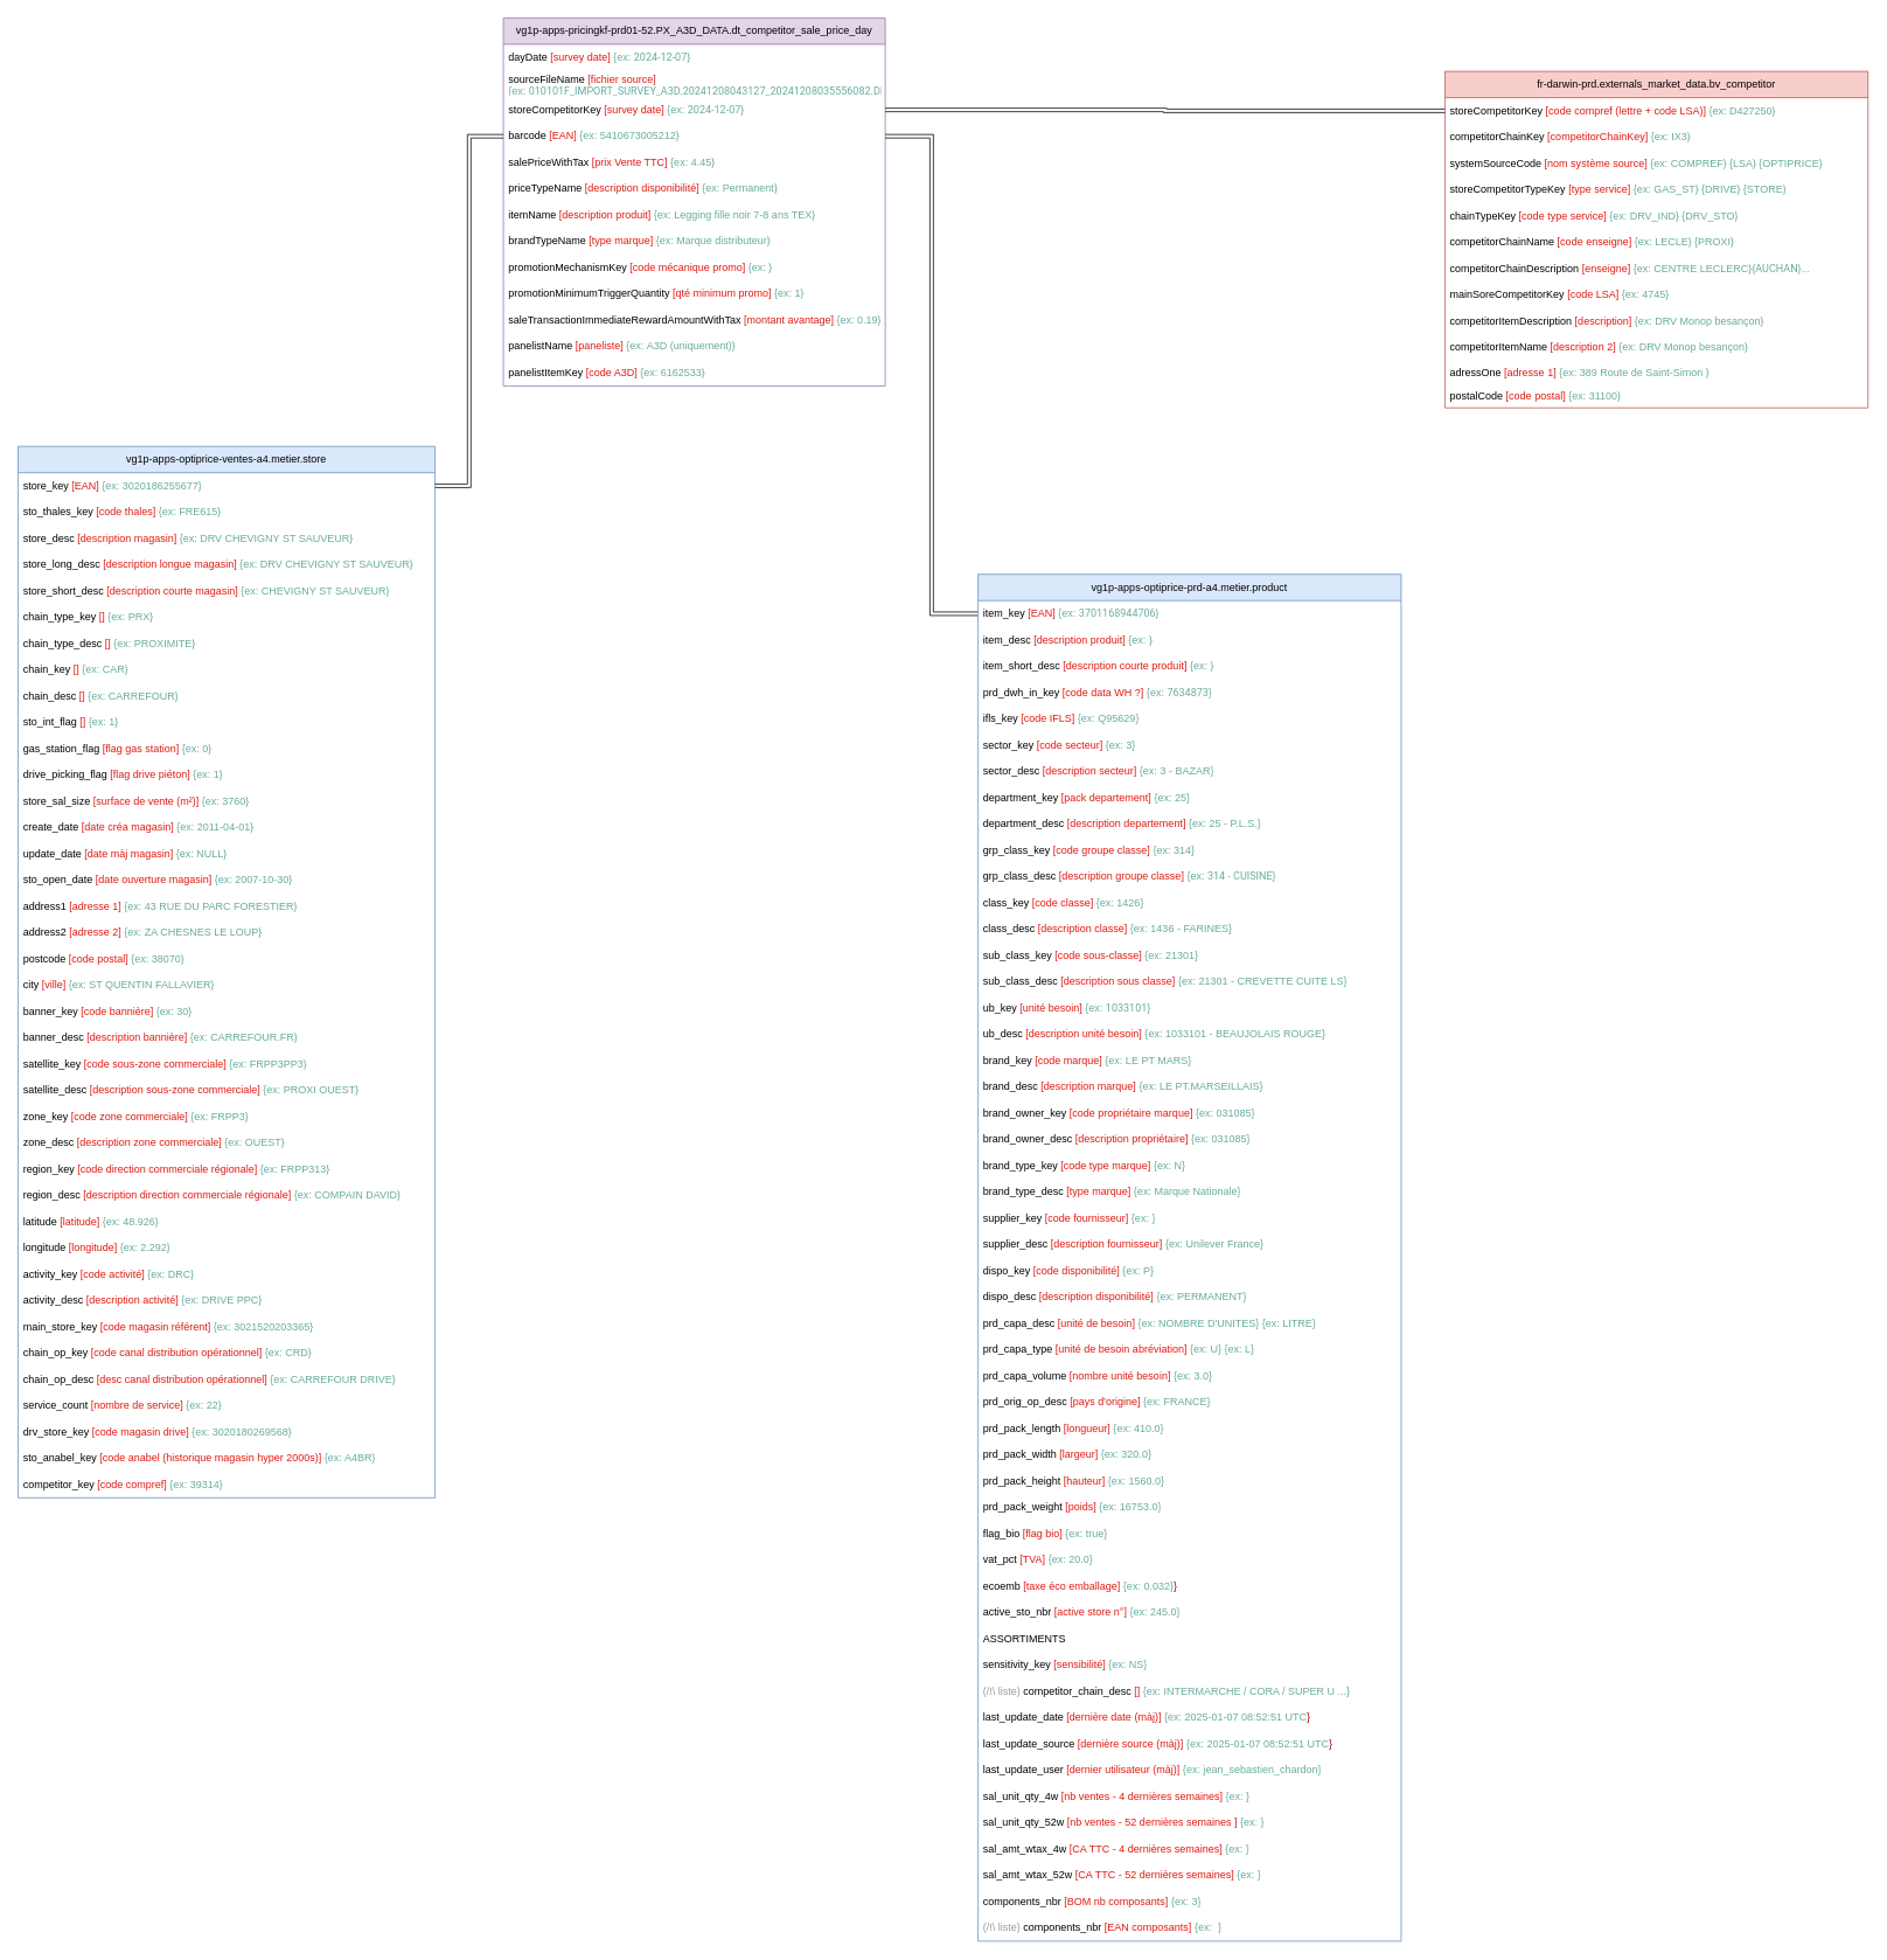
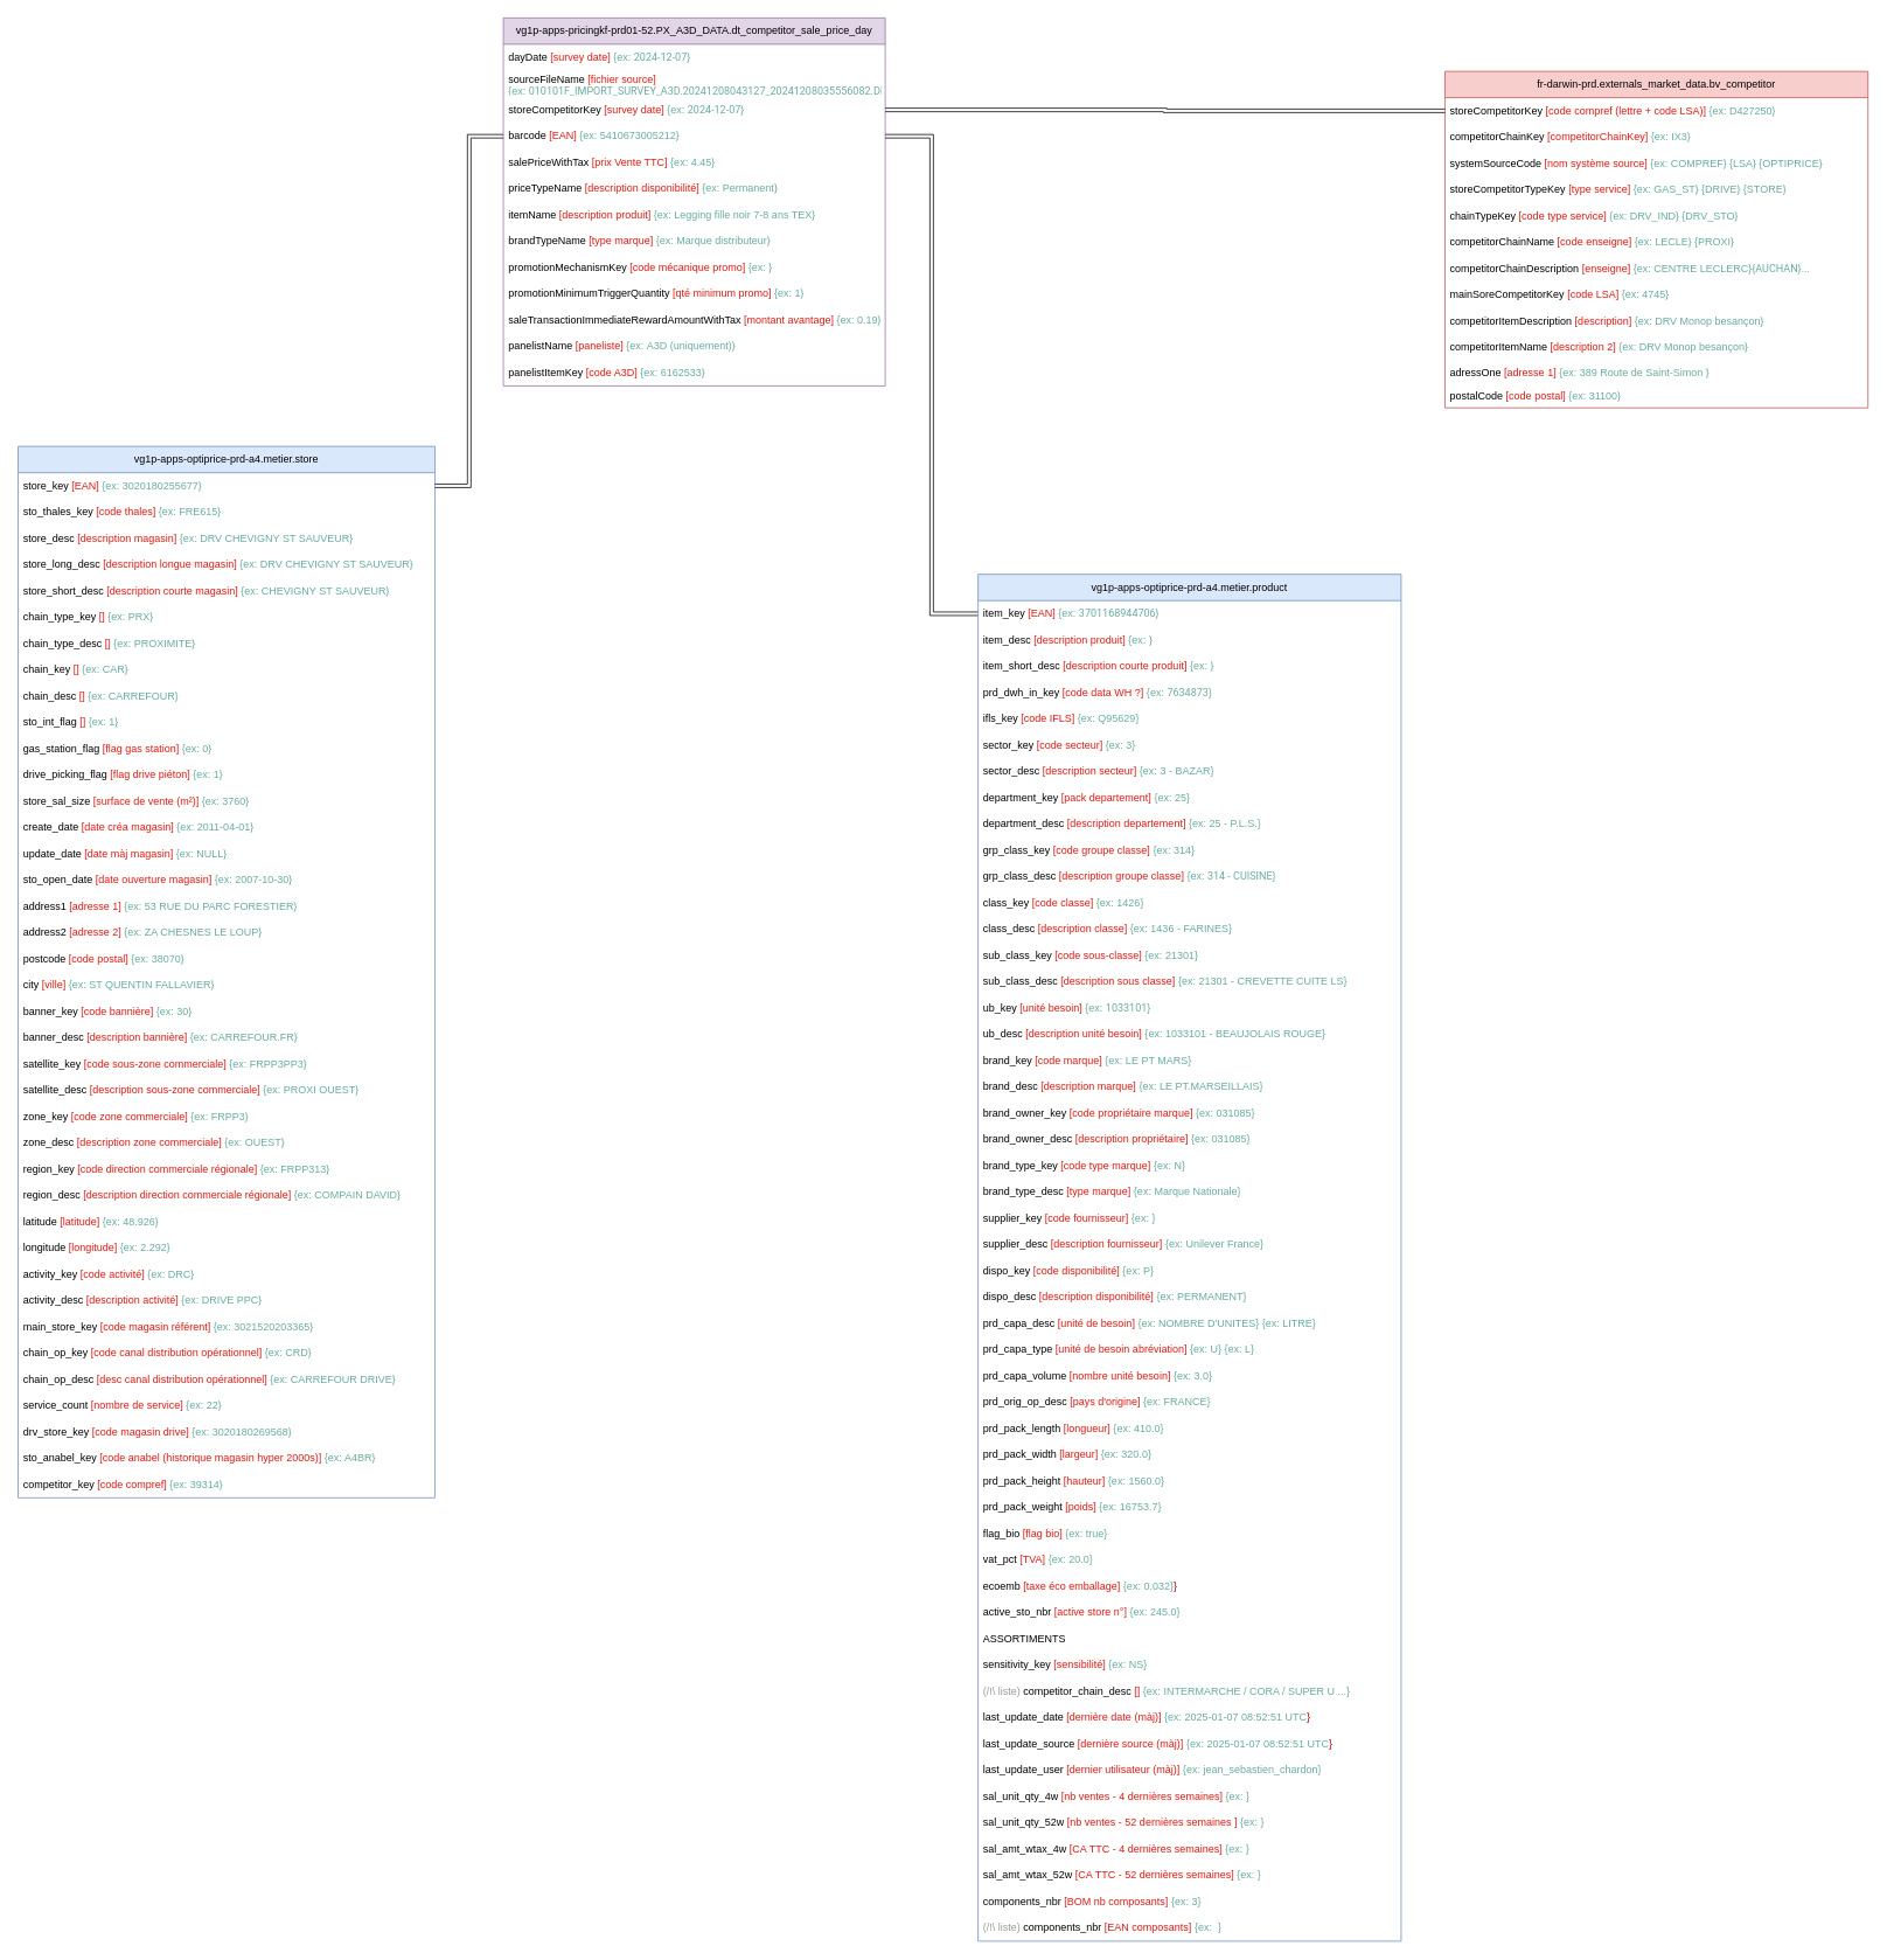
- <mxCell id="30" value="vg1p-apps-optiprice-ventes-a4.metier.store" style="swimlane;fontStyle=0;childLayout=stackLayout;horizontal=1;startSize=30;horizontalStack=0;resizeParent=1;resizeParentMax=0;resizeLast=0;collapsible=1;marginBottom=0;whiteSpace=wrap;html=1;fillColor=#dae8fc;strokeColor=#6c8ebf;" vertex="1" parent="1"><mxGeometry x="20" y="509" width="476" height="1200" as="geometry" /></mxCell>
+ <mxCell id="30" value="vg1p-apps-optiprice-prd-a4.metier.store" style="swimlane;fontStyle=0;childLayout=stackLayout;horizontal=1;startSize=30;horizontalStack=0;resizeParent=1;resizeParentMax=0;resizeLast=0;collapsible=1;marginBottom=0;whiteSpace=wrap;html=1;fillColor=#dae8fc;strokeColor=#6c8ebf;" vertex="1" parent="1"><mxGeometry x="20" y="509" width="476" height="1200" as="geometry" /></mxCell>
- <mxCell id="31" value="store_key&amp;nbsp;&lt;font style=&quot;color: rgb(223, 24, 17);&quot;&gt;[EAN]&lt;/font&gt; &lt;font style=&quot;color: light-dark(rgb(103, 171, 159), rgb(58, 117, 107));&quot;&gt;{ex: 3020186255677&lt;span style=&quot;background-color: rgb(255, 255, 255);&quot;&gt;&lt;font style=&quot;&quot; face=&quot;Roboto, sans-serif&quot;&gt;&lt;span style=&quot;white-space: pre;&quot;&gt;}&lt;/span&gt;&lt;/font&gt;&lt;/span&gt;&lt;/font&gt;" style="text;strokeColor=none;fillColor=none;align=left;verticalAlign=middle;spacingLeft=4;spacingRight=4;overflow=hidden;points=[[0,0.5],[1,0.5]];portConstraint=eastwest;rotatable=0;whiteSpace=wrap;html=1;" vertex="1" parent="30"><mxGeometry y="30" width="476" height="30" as="geometry" /></mxCell>
+ <mxCell id="31" value="store_key&amp;nbsp;&lt;font style=&quot;color: rgb(223, 24, 17);&quot;&gt;[EAN]&lt;/font&gt; &lt;font style=&quot;color: light-dark(rgb(103, 171, 159), rgb(58, 117, 107));&quot;&gt;{ex: 3020180255677&lt;span style=&quot;background-color: rgb(255, 255, 255);&quot;&gt;&lt;font style=&quot;&quot; face=&quot;Roboto, sans-serif&quot;&gt;&lt;span style=&quot;white-space: pre;&quot;&gt;}&lt;/span&gt;&lt;/font&gt;&lt;/span&gt;&lt;/font&gt;" style="text;strokeColor=none;fillColor=none;align=left;verticalAlign=middle;spacingLeft=4;spacingRight=4;overflow=hidden;points=[[0,0.5],[1,0.5]];portConstraint=eastwest;rotatable=0;whiteSpace=wrap;html=1;" vertex="1" parent="30"><mxGeometry y="30" width="476" height="30" as="geometry" /></mxCell>
- <mxCell id="47" value="address1&amp;nbsp;&lt;font style=&quot;color: rgb(223, 24, 17);&quot;&gt;[adresse 1]&lt;/font&gt; &lt;font style=&quot;&quot;&gt;&lt;font style=&quot;color: rgb(103, 171, 159);&quot;&gt;&lt;font&gt;{ex:&amp;nbsp;43 RUE DU PARC FORESTIER&lt;/font&gt;&lt;/font&gt;&lt;span style=&quot;color: light-dark(rgb(103, 171, 159), rgb(58, 117, 107)); background-color: rgb(255, 255, 255);&quot;&gt;&lt;font style=&quot;&quot; face=&quot;Roboto, sans-serif&quot;&gt;&lt;span style=&quot;white-space: pre;&quot;&gt;}&lt;/span&gt;&lt;/font&gt;&lt;/span&gt;&lt;/font&gt;" style="text;strokeColor=none;fillColor=none;align=left;verticalAlign=middle;spacingLeft=4;spacingRight=4;overflow=hidden;points=[[0,0.5],[1,0.5]];portConstraint=eastwest;rotatable=0;whiteSpace=wrap;html=1;" vertex="1" parent="30"><mxGeometry y="510" width="476" height="30" as="geometry" /></mxCell>
+ <mxCell id="47" value="address1&amp;nbsp;&lt;font style=&quot;color: rgb(223, 24, 17);&quot;&gt;[adresse 1]&lt;/font&gt; &lt;font style=&quot;&quot;&gt;&lt;font style=&quot;color: rgb(103, 171, 159);&quot;&gt;&lt;font&gt;{ex:&amp;nbsp;53 RUE DU PARC FORESTIER&lt;/font&gt;&lt;/font&gt;&lt;span style=&quot;color: light-dark(rgb(103, 171, 159), rgb(58, 117, 107)); background-color: rgb(255, 255, 255);&quot;&gt;&lt;font style=&quot;&quot; face=&quot;Roboto, sans-serif&quot;&gt;&lt;span style=&quot;white-space: pre;&quot;&gt;}&lt;/span&gt;&lt;/font&gt;&lt;/span&gt;&lt;/font&gt;" style="text;strokeColor=none;fillColor=none;align=left;verticalAlign=middle;spacingLeft=4;spacingRight=4;overflow=hidden;points=[[0,0.5],[1,0.5]];portConstraint=eastwest;rotatable=0;whiteSpace=wrap;html=1;" vertex="1" parent="30"><mxGeometry y="510" width="476" height="30" as="geometry" /></mxCell>
- <mxCell id="105" value="&lt;div&gt;&lt;span style=&quot;background-color: transparent;&quot;&gt;&lt;font style=&quot;&quot;&gt;prd_pack_weight&amp;nbsp;&lt;/font&gt;&lt;font style=&quot;color: light-dark(rgb(223, 24, 17), rgb(255, 255, 255));&quot;&gt;[poids]&lt;/font&gt;&lt;/span&gt;&lt;span style=&quot;background-color: transparent; color: light-dark(rgb(0, 0, 0), rgb(255, 255, 255));&quot;&gt; &lt;/span&gt;&lt;font style=&quot;color: light-dark(rgb(103, 171, 159), rgb(255, 255, 255));&quot;&gt;&lt;span style=&quot;background-color: transparent;&quot;&gt;{ex: 16753.0}&amp;nbsp;&lt;/span&gt;&lt;/font&gt;&lt;/div&gt;" style="text;strokeColor=none;fillColor=none;align=left;verticalAlign=middle;spacingLeft=4;spacingRight=4;overflow=hidden;points=[[0,0.5],[1,0.5]];portConstraint=eastwest;rotatable=0;whiteSpace=wrap;html=1;" vertex="1" parent="70"><mxGeometry y="1050" width="483" height="30" as="geometry" /></mxCell>
+ <mxCell id="105" value="&lt;div&gt;&lt;span style=&quot;background-color: transparent;&quot;&gt;&lt;font style=&quot;&quot;&gt;prd_pack_weight&amp;nbsp;&lt;/font&gt;&lt;font style=&quot;color: light-dark(rgb(223, 24, 17), rgb(255, 255, 255));&quot;&gt;[poids]&lt;/font&gt;&lt;/span&gt;&lt;span style=&quot;background-color: transparent; color: light-dark(rgb(0, 0, 0), rgb(255, 255, 255));&quot;&gt; &lt;/span&gt;&lt;font style=&quot;color: light-dark(rgb(103, 171, 159), rgb(255, 255, 255));&quot;&gt;&lt;span style=&quot;background-color: transparent;&quot;&gt;{ex: 16753.7}&amp;nbsp;&lt;/span&gt;&lt;/font&gt;&lt;/div&gt;" style="text;strokeColor=none;fillColor=none;align=left;verticalAlign=middle;spacingLeft=4;spacingRight=4;overflow=hidden;points=[[0,0.5],[1,0.5]];portConstraint=eastwest;rotatable=0;whiteSpace=wrap;html=1;" vertex="1" parent="70"><mxGeometry y="1050" width="483" height="30" as="geometry" /></mxCell>
